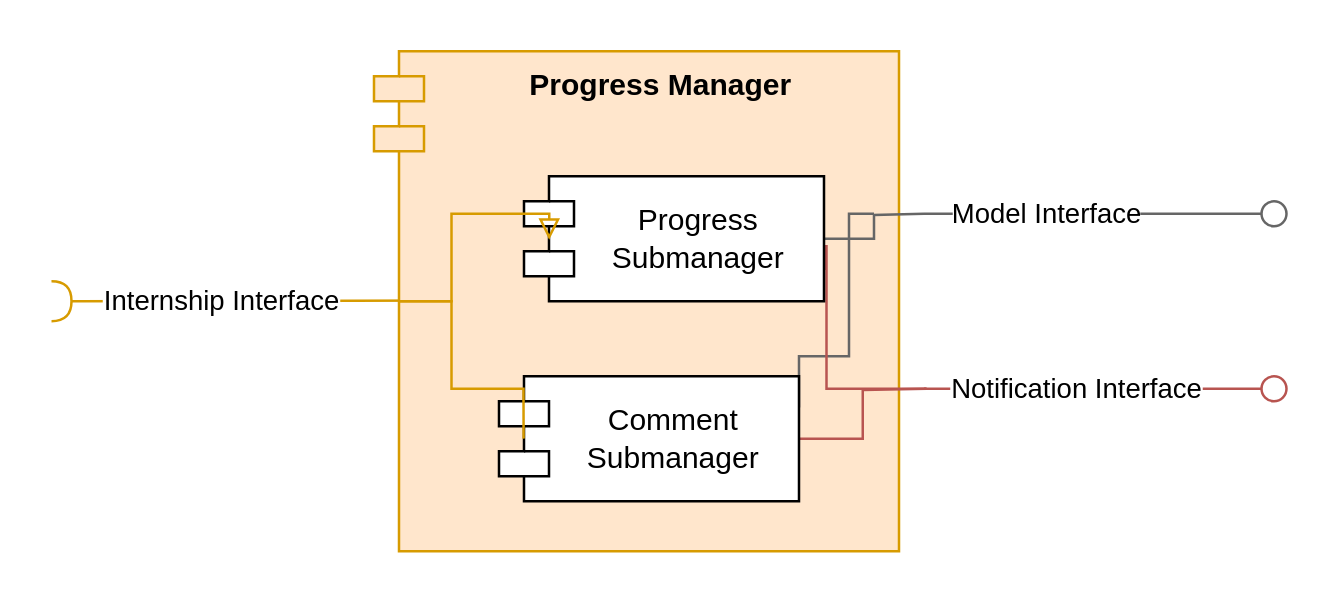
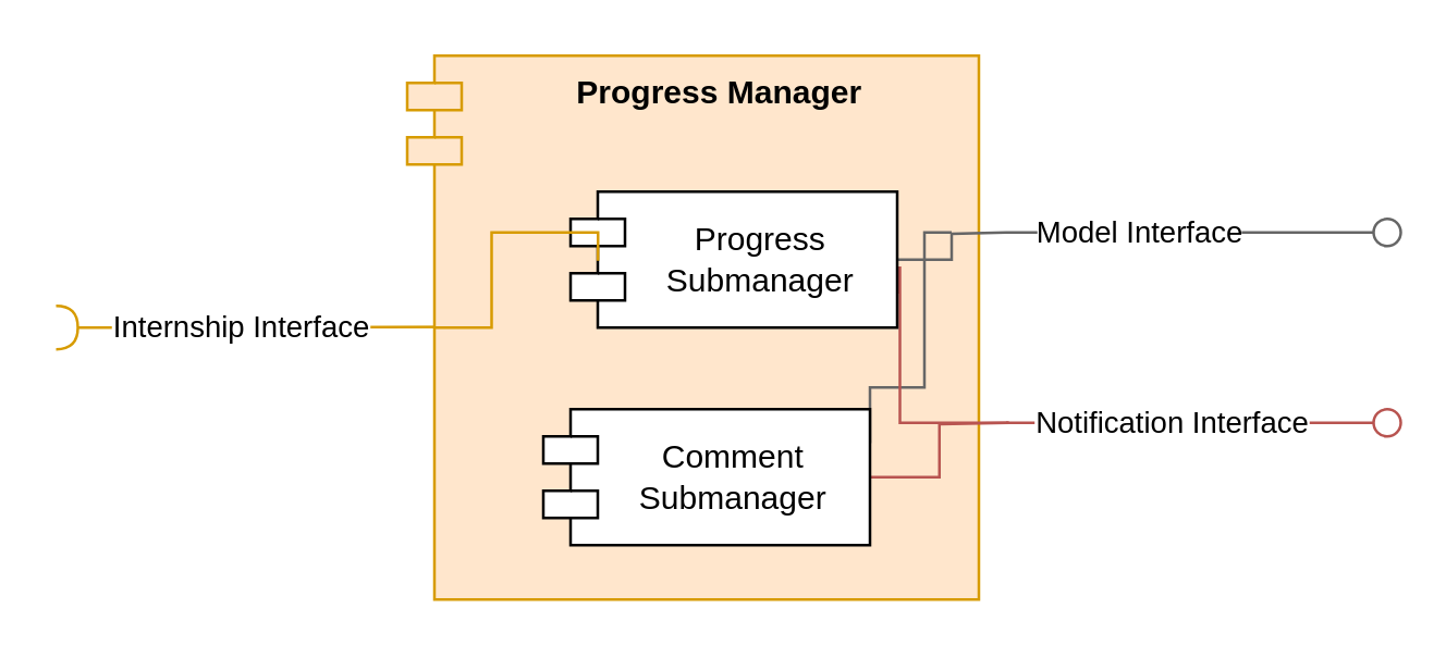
- <mxCell id="17" style="edgeStyle=orthogonalEdgeStyle;rounded=0;orthogonalLoop=1;jettySize=auto;html=1;exitX=0;exitY=0.5;exitDx=10;exitDy=0;exitPerimeter=0;entryX=0.084;entryY=0.508;entryDx=0;entryDy=0;entryPerimeter=0;endArrow=block;endFill=0;fillColor=#ffe6cc;strokeColor=#d79b00;" edge="1" parent="1" source="4" target="10"><mxGeometry relative="1" as="geometry"><Array as="points"><mxPoint x="180" y="120" /><mxPoint x="180" y="85" /></Array></mxGeometry></mxCell>
+ <mxCell id="17" style="edgeStyle=orthogonalEdgeStyle;rounded=0;orthogonalLoop=1;jettySize=auto;html=1;exitX=0;exitY=0.5;exitDx=10;exitDy=0;exitPerimeter=0;entryX=0.084;entryY=0.508;entryDx=0;entryDy=0;entryPerimeter=0;endArrow=none;endFill=0;fillColor=#ffe6cc;strokeColor=#d79b00;" edge="1" parent="1" source="4" target="10"><mxGeometry relative="1" as="geometry"><Array as="points"><mxPoint x="180" y="120" /><mxPoint x="180" y="85" /></Array></mxGeometry></mxCell>
- <mxCell id="18" style="edgeStyle=orthogonalEdgeStyle;rounded=0;orthogonalLoop=1;jettySize=auto;html=1;exitX=0;exitY=0.5;exitDx=10;exitDy=0;exitPerimeter=0;entryX=0.082;entryY=0.499;entryDx=0;entryDy=0;entryPerimeter=0;endArrow=none;endFill=0;fillColor=#ffe6cc;strokeColor=#d79b00;" edge="1" parent="1" source="4" target="7"><mxGeometry relative="1" as="geometry"><Array as="points"><mxPoint x="180" y="120" /><mxPoint x="180" y="155" /></Array></mxGeometry></mxCell>
